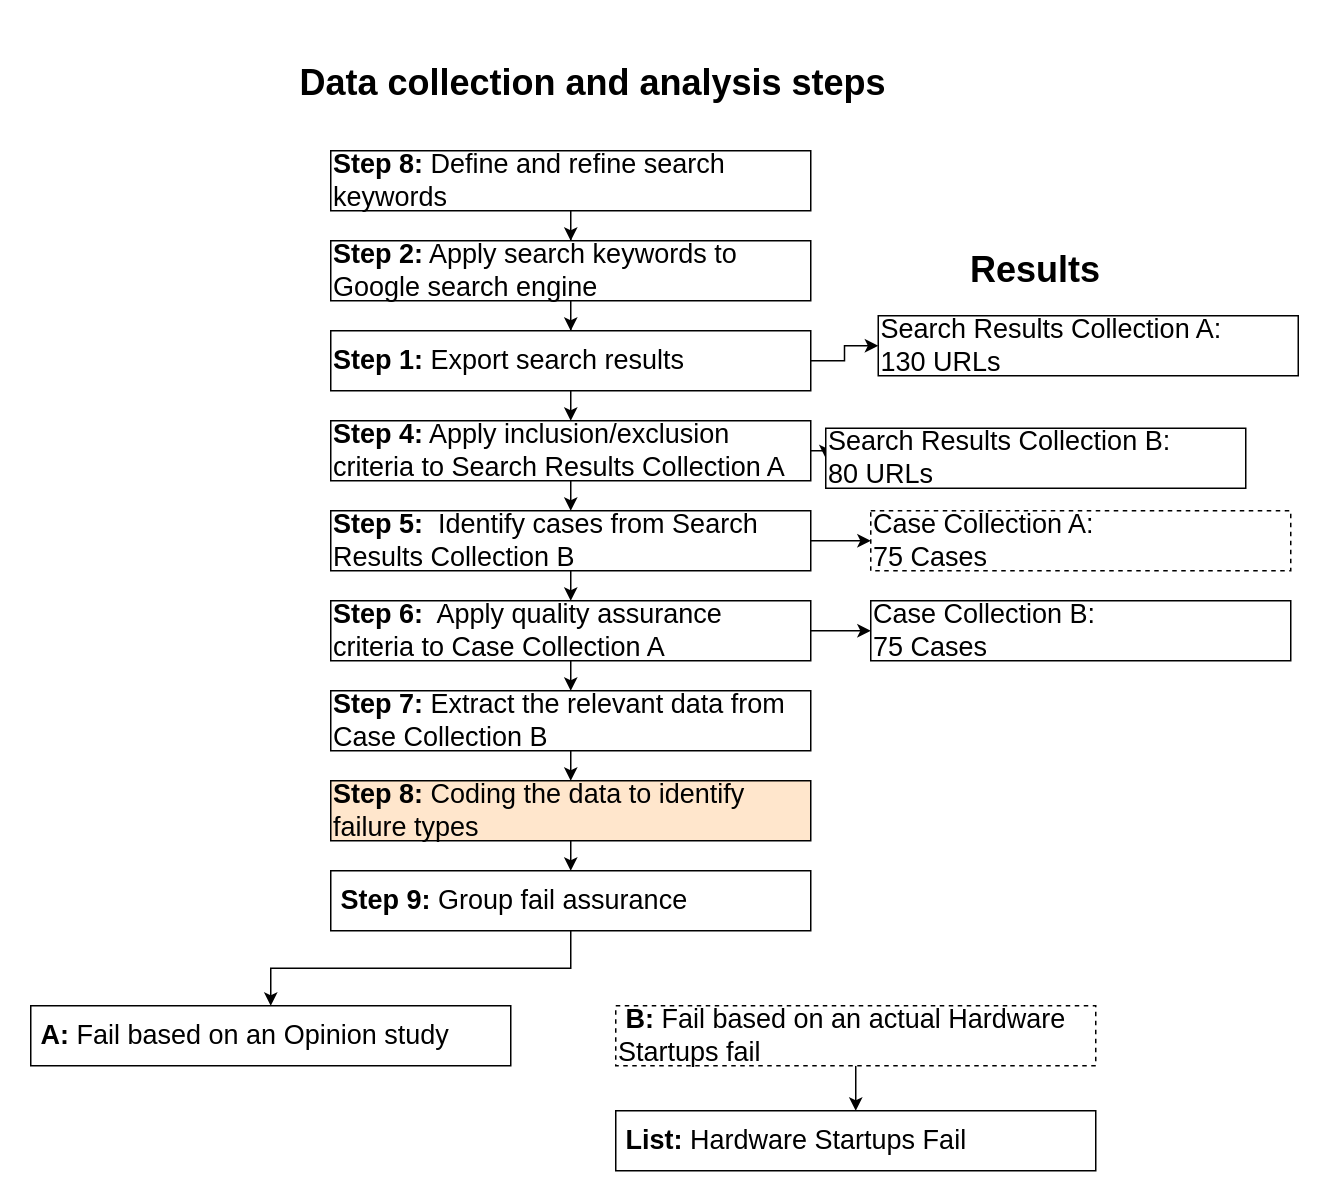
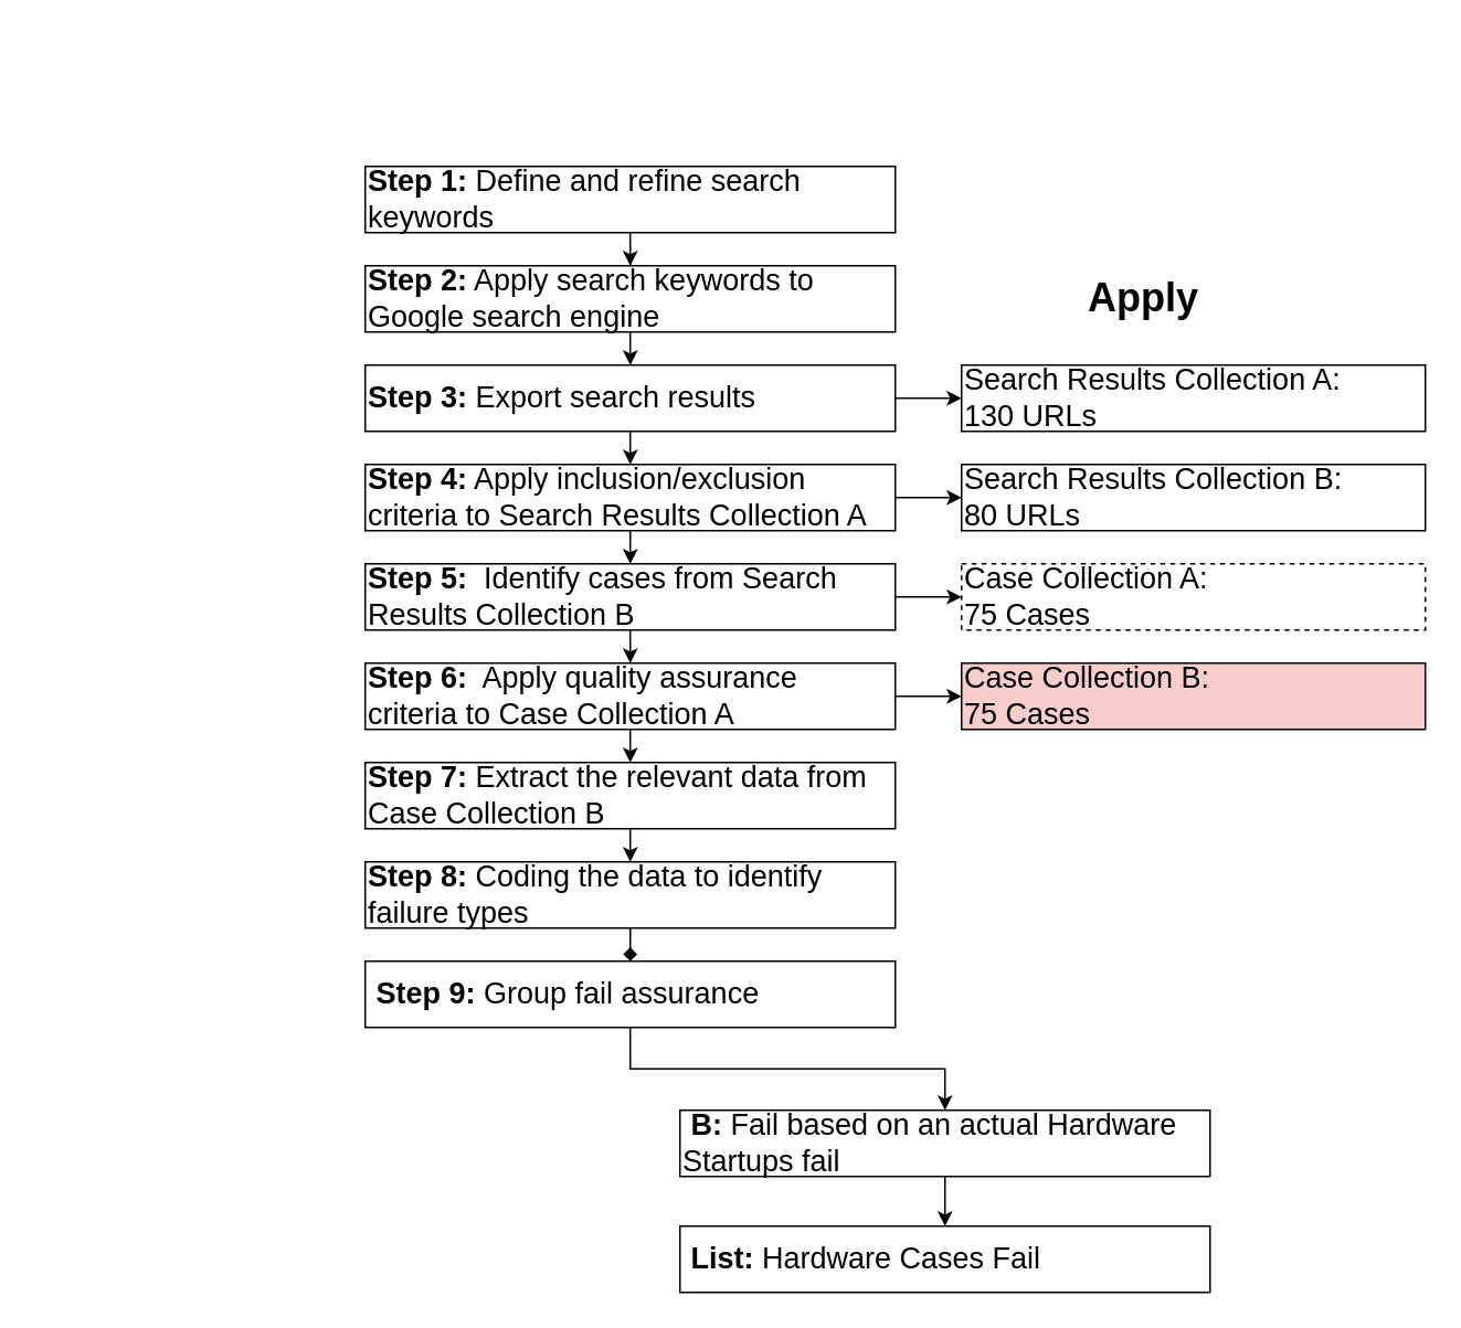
- <mxCell id="34" value="&lt;span style=&quot;font-size: 24px&quot;&gt;&lt;b&gt;Data collection and analysis steps&lt;/b&gt;&lt;/span&gt;" style="text;html=1;strokeColor=none;fillColor=none;align=center;verticalAlign=middle;whiteSpace=wrap;rounded=0;" vertex="1" parent="1"><mxGeometry x="130" y="20" width="530" height="70" as="geometry" /></mxCell>
- <mxCell id="3" value="&lt;span style=&quot;white-space: normal&quot;&gt;&lt;font style=&quot;font-size: 18px&quot;&gt;&lt;b&gt;Step 8:&lt;/b&gt; Define and refine search keywords&lt;/font&gt;&lt;/span&gt;" style="rounded=0;whiteSpace=wrap;html=1;align=left;" parent="1" vertex="1"><mxGeometry x="220" y="100" width="320" height="40" as="geometry" /></mxCell>
+ <mxCell id="3" value="&lt;span style=&quot;white-space: normal&quot;&gt;&lt;font style=&quot;font-size: 18px&quot;&gt;&lt;b&gt;Step 1:&lt;/b&gt; Define and refine search keywords&lt;/font&gt;&lt;/span&gt;" style="rounded=0;whiteSpace=wrap;html=1;align=left;" parent="1" vertex="1"><mxGeometry x="220" y="100" width="320" height="40" as="geometry" /></mxCell>
- <mxCell id="25" value="&lt;b&gt;&lt;font style=&quot;font-size: 24px&quot;&gt;Results&lt;/font&gt;&lt;/b&gt;" style="text;html=1;strokeColor=none;fillColor=none;align=center;verticalAlign=middle;whiteSpace=wrap;rounded=0;" parent="1" vertex="1"><mxGeometry x="630" y="160" width="120" height="40" as="geometry" /></mxCell>
+ <mxCell id="25" value="&lt;b&gt;&lt;font style=&quot;font-size: 24px&quot;&gt;Apply&lt;/font&gt;&lt;/b&gt;" style="text;html=1;strokeColor=none;fillColor=none;align=center;verticalAlign=middle;whiteSpace=wrap;rounded=0;" parent="1" vertex="1"><mxGeometry x="630" y="160" width="120" height="40" as="geometry" /></mxCell>
- <mxCell id="26" value="&lt;font style=&quot;font-size: 18px&quot;&gt;Search Results Collection A:&lt;br&gt;130 URLs&lt;/font&gt;" style="rounded=0;whiteSpace=wrap;html=1;align=left;" parent="1" vertex="1"><mxGeometry x="585" y="210" width="280" height="40" as="geometry" /></mxCell>
+ <mxCell id="26" value="&lt;font style=&quot;font-size: 18px&quot;&gt;Search Results Collection A:&lt;br&gt;130 URLs&lt;/font&gt;" style="rounded=0;whiteSpace=wrap;html=1;align=left;" parent="1" vertex="1"><mxGeometry x="580" y="220" width="280" height="40" as="geometry" /></mxCell>
- <mxCell id="8" value="&lt;font style=&quot;font-size: 18px&quot;&gt;&lt;b&gt;Step 1:&lt;/b&gt; Export search results&lt;/font&gt;" style="rounded=0;whiteSpace=wrap;html=1;align=left;" parent="1" vertex="1"><mxGeometry x="220" y="220" width="320" height="40" as="geometry" /></mxCell>
+ <mxCell id="8" value="&lt;font style=&quot;font-size: 18px&quot;&gt;&lt;b&gt;Step 3:&lt;/b&gt; Export search results&lt;/font&gt;" style="rounded=0;whiteSpace=wrap;html=1;align=left;" parent="1" vertex="1"><mxGeometry x="220" y="220" width="320" height="40" as="geometry" /></mxCell>
- <mxCell id="27" value="&lt;font style=&quot;font-size: 18px&quot;&gt;Search Results Collection B:&lt;br&gt;80 URLs&lt;/font&gt;" style="rounded=0;whiteSpace=wrap;html=1;align=left;" parent="1" vertex="1"><mxGeometry x="550" y="285" width="280" height="40" as="geometry" /></mxCell>
+ <mxCell id="27" value="&lt;font style=&quot;font-size: 18px&quot;&gt;Search Results Collection B:&lt;br&gt;80 URLs&lt;/font&gt;" style="rounded=0;whiteSpace=wrap;html=1;align=left;" parent="1" vertex="1"><mxGeometry x="580" y="280" width="280" height="40" as="geometry" /></mxCell>
- <mxCell id="29" value="&lt;font style=&quot;font-size: 18px&quot;&gt;Case Collection B:&lt;br&gt;75 Cases&lt;/font&gt;" style="rounded=0;whiteSpace=wrap;html=1;align=left;" parent="1" vertex="1"><mxGeometry x="580" y="400" width="280" height="40" as="geometry" /></mxCell>
+ <mxCell id="29" value="&lt;font style=&quot;font-size: 18px&quot;&gt;Case Collection B:&lt;br&gt;75 Cases&lt;/font&gt;" style="rounded=0;whiteSpace=wrap;html=1;align=left;fillColor=#f8cecc;" parent="1" vertex="1"><mxGeometry x="580" y="400" width="280" height="40" as="geometry" /></mxCell>
- <mxCell id="21" value="&lt;font style=&quot;font-size: 18px&quot;&gt;&lt;b&gt;Step 8:&lt;/b&gt; Coding the data to identify failure types&lt;/font&gt;" style="rounded=0;whiteSpace=wrap;html=1;align=left;fillColor=#ffe6cc;" parent="1" vertex="1"><mxGeometry x="220" y="520" width="320" height="40" as="geometry" /></mxCell>
+ <mxCell id="21" value="&lt;font style=&quot;font-size: 18px&quot;&gt;&lt;b&gt;Step 8:&lt;/b&gt; Coding the data to identify failure types&lt;/font&gt;" style="rounded=0;whiteSpace=wrap;html=1;align=left;" parent="1" vertex="1"><mxGeometry x="220" y="520" width="320" height="40" as="geometry" /></mxCell>
- <mxCell id="20" style="edgeStyle=orthogonalEdgeStyle;rounded=0;orthogonalLoop=1;jettySize=auto;html=1;exitX=0.5;exitY=1;exitDx=0;exitDy=0;entryX=0.5;entryY=0;entryDx=0;entryDy=0;" parent="1" source="21" target="24" edge="1"><mxGeometry relative="1" as="geometry" /></mxCell>
+ <mxCell id="20" style="edgeStyle=orthogonalEdgeStyle;rounded=0;orthogonalLoop=1;jettySize=auto;html=1;exitX=0.5;exitY=1;exitDx=0;exitDy=0;entryX=0.5;entryY=0;entryDx=0;entryDy=0;endArrow=diamond;" parent="1" source="21" target="24" edge="1"><mxGeometry relative="1" as="geometry" /></mxCell>
- <mxCell id="23" style="edgeStyle=orthogonalEdgeStyle;rounded=0;orthogonalLoop=1;jettySize=auto;html=1;exitX=0.5;exitY=1;exitDx=0;exitDy=0;" edge="1" parent="1" source="24" target="32"><mxGeometry relative="1" as="geometry" /></mxCell>
+ <mxCell id="22" style="edgeStyle=orthogonalEdgeStyle;rounded=0;orthogonalLoop=1;jettySize=auto;html=1;" edge="1" parent="1" source="24" target="31"><mxGeometry relative="1" as="geometry" /></mxCell>
- <mxCell id="32" value="&lt;span style=&quot;font-size: 18px&quot;&gt;&lt;b&gt;&amp;nbsp;A:&lt;/b&gt; Fail based on an Opinion study&lt;/span&gt;" style="rounded=0;whiteSpace=wrap;html=1;align=left;" vertex="1" parent="1"><mxGeometry x="20" y="670" width="320" height="40" as="geometry" /></mxCell>
- <mxCell id="31" value="&lt;span style=&quot;font-size: 18px&quot;&gt;&lt;b&gt;&amp;nbsp;B:&lt;/b&gt; Fail based on an actual Hardware Startups fail&lt;/span&gt;" style="rounded=0;whiteSpace=wrap;html=1;align=left;dashed=1;" vertex="1" parent="1"><mxGeometry x="410" y="670" width="320" height="40" as="geometry" /></mxCell>
+ <mxCell id="31" value="&lt;span style=&quot;font-size: 18px&quot;&gt;&lt;b&gt;&amp;nbsp;B:&lt;/b&gt; Fail based on an actual Hardware Startups fail&lt;/span&gt;" style="rounded=0;whiteSpace=wrap;html=1;align=left;" vertex="1" parent="1"><mxGeometry x="410" y="670" width="320" height="40" as="geometry" /></mxCell>
- <mxCell id="33" value="&lt;span style=&quot;font-size: 18px&quot;&gt;&amp;nbsp;&lt;b&gt;List: &lt;/b&gt;Hardware Startups Fail&lt;/span&gt;" style="rounded=0;whiteSpace=wrap;html=1;align=left;" vertex="1" parent="1"><mxGeometry x="410" y="740" width="320" height="40" as="geometry" /></mxCell>
+ <mxCell id="33" value="&lt;span style=&quot;font-size: 18px&quot;&gt;&amp;nbsp;&lt;b&gt;List: &lt;/b&gt;Hardware Cases Fail&lt;/span&gt;" style="rounded=0;whiteSpace=wrap;html=1;align=left;" vertex="1" parent="1"><mxGeometry x="410" y="740" width="320" height="40" as="geometry" /></mxCell>
